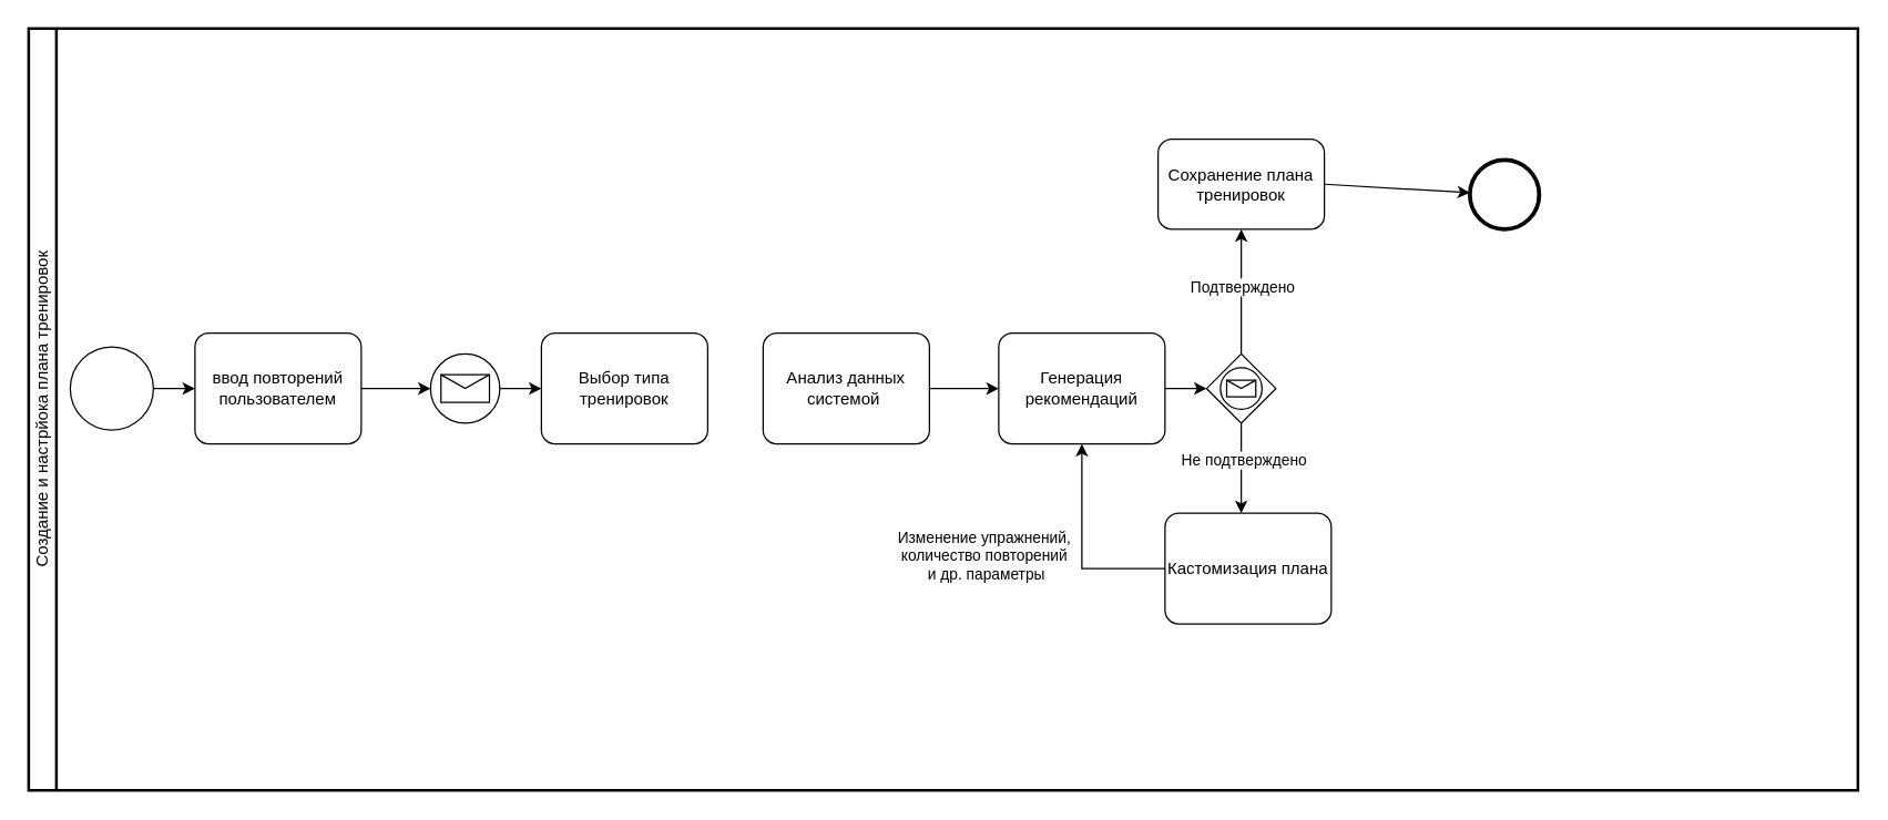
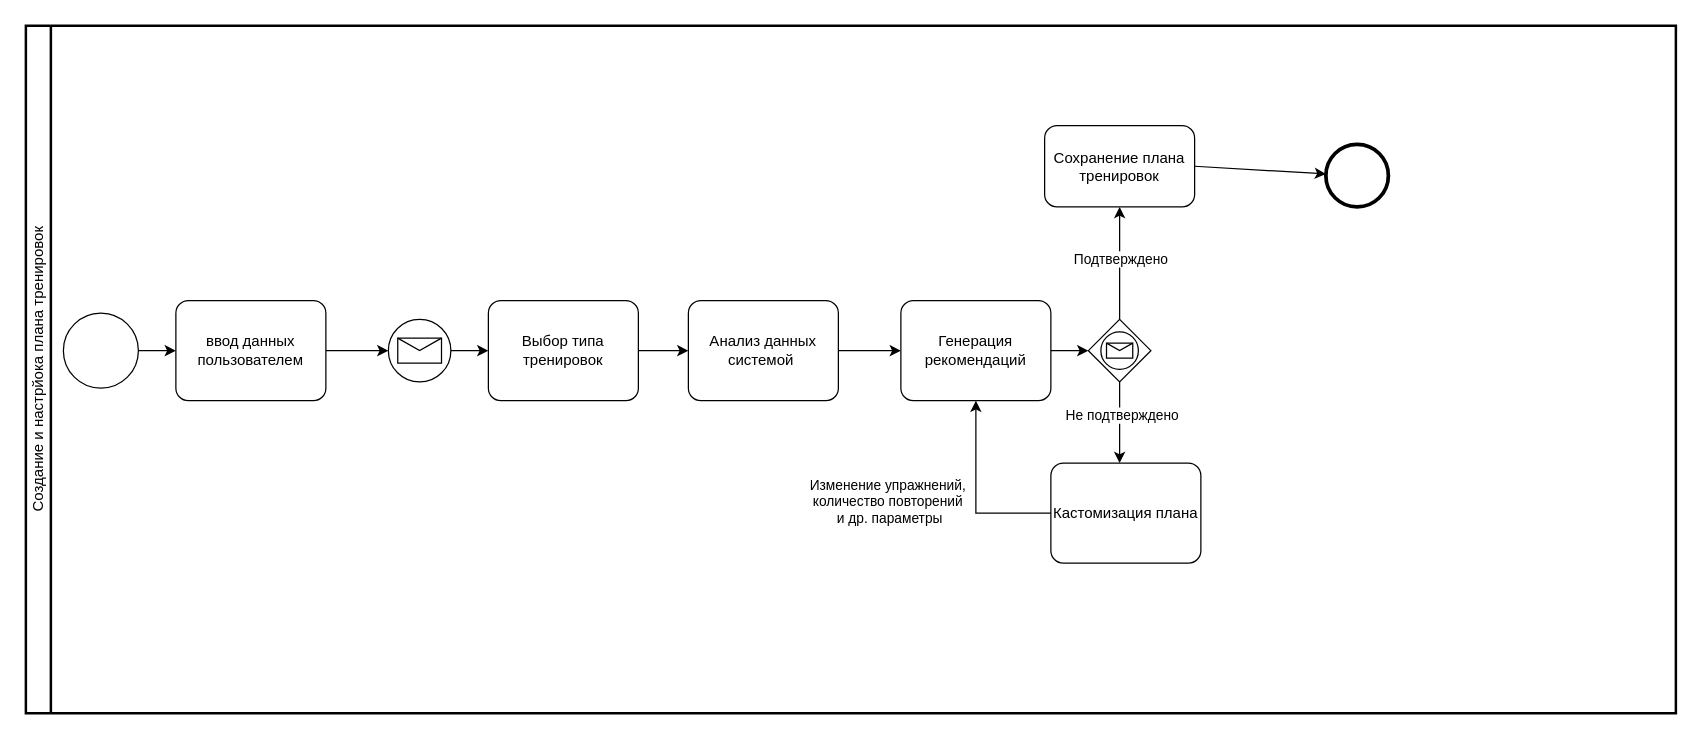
- <mxCell id="9" value="ввод повторений пользователем" style="points=[[0.25,0,0],[0.5,0,0],[0.75,0,0],[1,0.25,0],[1,0.5,0],[1,0.75,0],[0.75,1,0],[0.5,1,0],[0.25,1,0],[0,0.75,0],[0,0.5,0],[0,0.25,0]];shape=mxgraph.bpmn.task;whiteSpace=wrap;rectStyle=rounded;size=10;html=1;container=1;expand=0;collapsible=0;taskMarker=abstract;" parent="2" vertex="1"><mxGeometry x="120" y="220" width="120" height="80" as="geometry" /></mxCell>
+ <mxCell id="9" value="ввод данных пользователем" style="points=[[0.25,0,0],[0.5,0,0],[0.75,0,0],[1,0.25,0],[1,0.5,0],[1,0.75,0],[0.75,1,0],[0.5,1,0],[0.25,1,0],[0,0.75,0],[0,0.5,0],[0,0.25,0]];shape=mxgraph.bpmn.task;whiteSpace=wrap;rectStyle=rounded;size=10;html=1;container=1;expand=0;collapsible=0;taskMarker=abstract;" parent="2" vertex="1"><mxGeometry x="120" y="220" width="120" height="80" as="geometry" /></mxCell>
+ <mxCell id="8" style="edgeStyle=orthogonalEdgeStyle;rounded=0;orthogonalLoop=1;jettySize=auto;html=1;exitX=1;exitY=0.5;exitDx=0;exitDy=0;exitPerimeter=0;entryX=0;entryY=0.5;entryDx=0;entryDy=0;entryPerimeter=0;" edge="1" parent="2" source="4" target="10"><mxGeometry relative="1" as="geometry"><mxPoint x="580" y="259.5" as="sourcePoint" /><mxPoint x="550" y="260" as="targetPoint" /></mxGeometry></mxCell>
